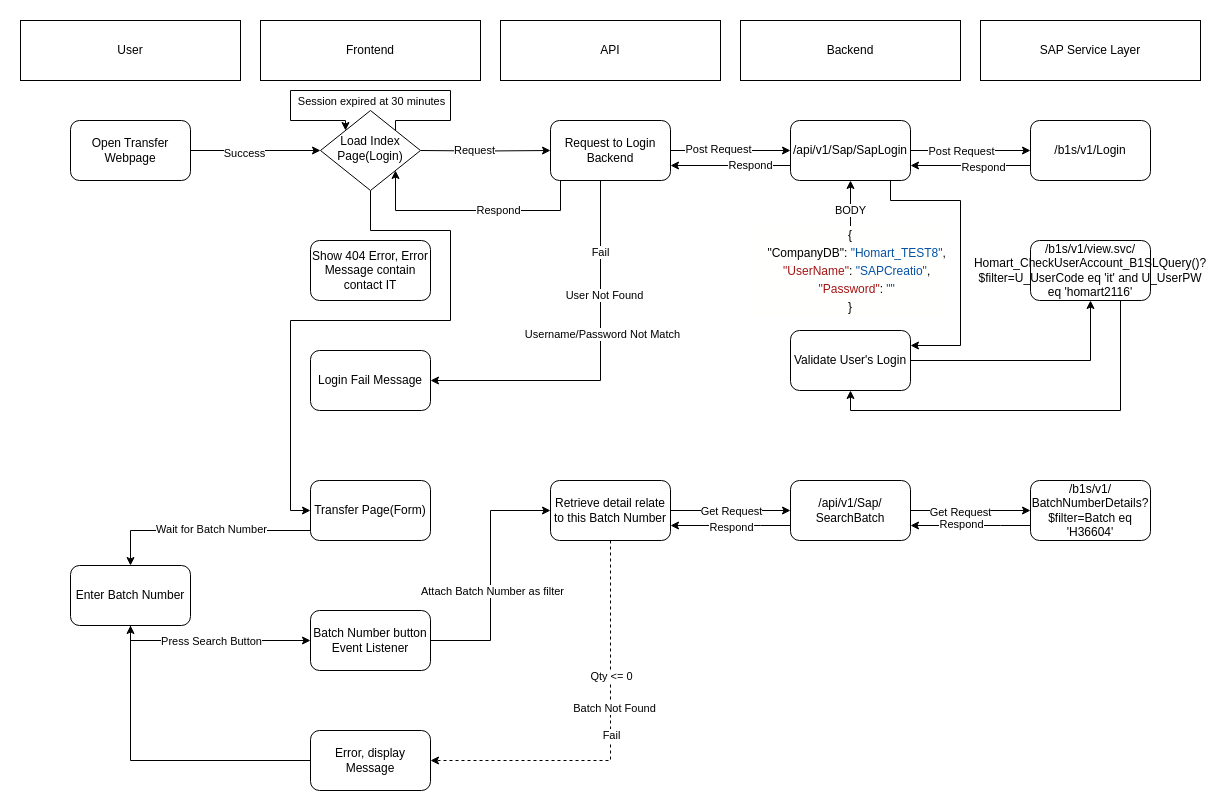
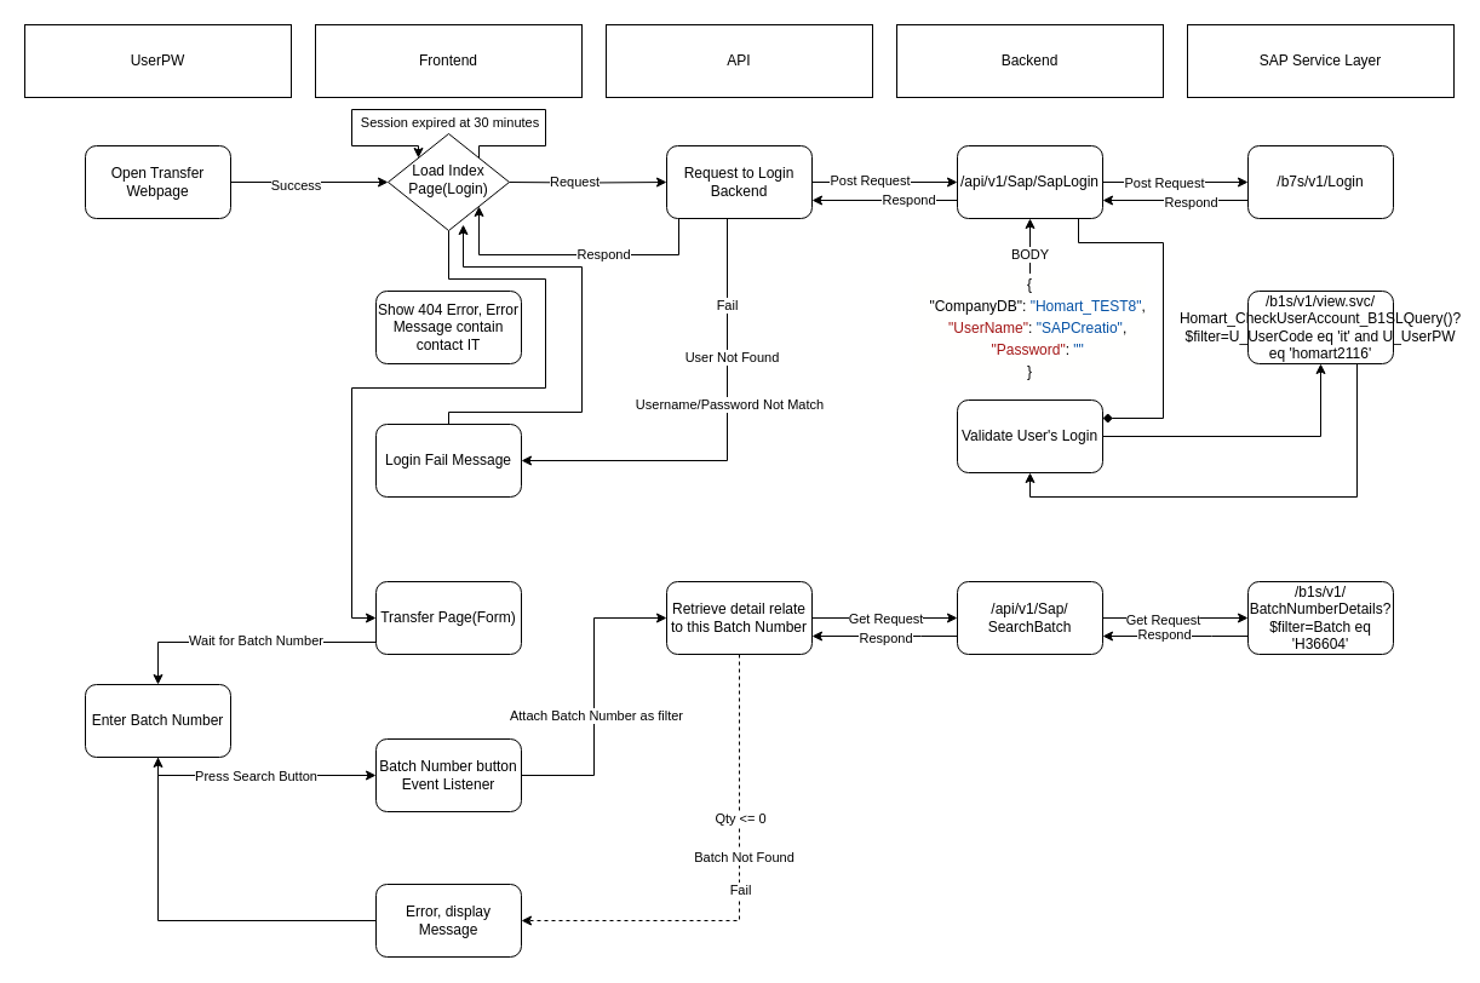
- <mxCell id="6" value="User" style="rounded=0;whiteSpace=wrap;html=1;" vertex="1" parent="1"><mxGeometry x="20" y="20" width="220" height="60" as="geometry" /></mxCell>
+ <mxCell id="6" value="UserPW" style="rounded=0;whiteSpace=wrap;html=1;" vertex="1" parent="1"><mxGeometry x="20" y="20" width="220" height="60" as="geometry" /></mxCell>
- <mxCell id="27" value="/b1s/v1/Login" style="rounded=1;whiteSpace=wrap;html=1;" vertex="1" parent="1"><mxGeometry x="1030" y="120" width="120" height="60" as="geometry" /></mxCell>
+ <mxCell id="27" value="/b7s/v1/Login" style="rounded=1;whiteSpace=wrap;html=1;" vertex="1" parent="1"><mxGeometry x="1030" y="120" width="120" height="60" as="geometry" /></mxCell>
+ <mxCell id="28" style="edgeStyle=orthogonalEdgeStyle;rounded=0;orthogonalLoop=1;jettySize=auto;html=1;entryX=0.62;entryY=0.938;entryDx=0;entryDy=0;entryPerimeter=0;" edge="1" parent="1" source="29" target="5"><mxGeometry relative="1" as="geometry"><mxPoint x="345" y="170" as="targetPoint" /><Array as="points"><mxPoint x="370" y="340" /><mxPoint x="480" y="340" /><mxPoint x="480" y="220" /><mxPoint x="382" y="220" /></Array></mxGeometry></mxCell>
- <mxCell id="23" style="edgeStyle=orthogonalEdgeStyle;rounded=0;orthogonalLoop=1;jettySize=auto;html=1;entryX=1;entryY=0.25;entryDx=0;entryDy=0;" edge="1" parent="1" source="24" target="66"><mxGeometry relative="1" as="geometry"><mxPoint x="930" y="330" as="targetPoint" /><Array as="points"><mxPoint x="890" y="200" /><mxPoint x="960" y="200" /><mxPoint x="960" y="345" /></Array></mxGeometry></mxCell>
+ <mxCell id="23" style="edgeStyle=orthogonalEdgeStyle;rounded=0;orthogonalLoop=1;jettySize=auto;html=1;entryX=1;entryY=0.25;entryDx=0;entryDy=0;endArrow=diamond;" edge="1" parent="1" source="24" target="66"><mxGeometry relative="1" as="geometry"><mxPoint x="930" y="330" as="targetPoint" /><Array as="points"><mxPoint x="890" y="200" /><mxPoint x="960" y="200" /><mxPoint x="960" y="345" /></Array></mxGeometry></mxCell>
